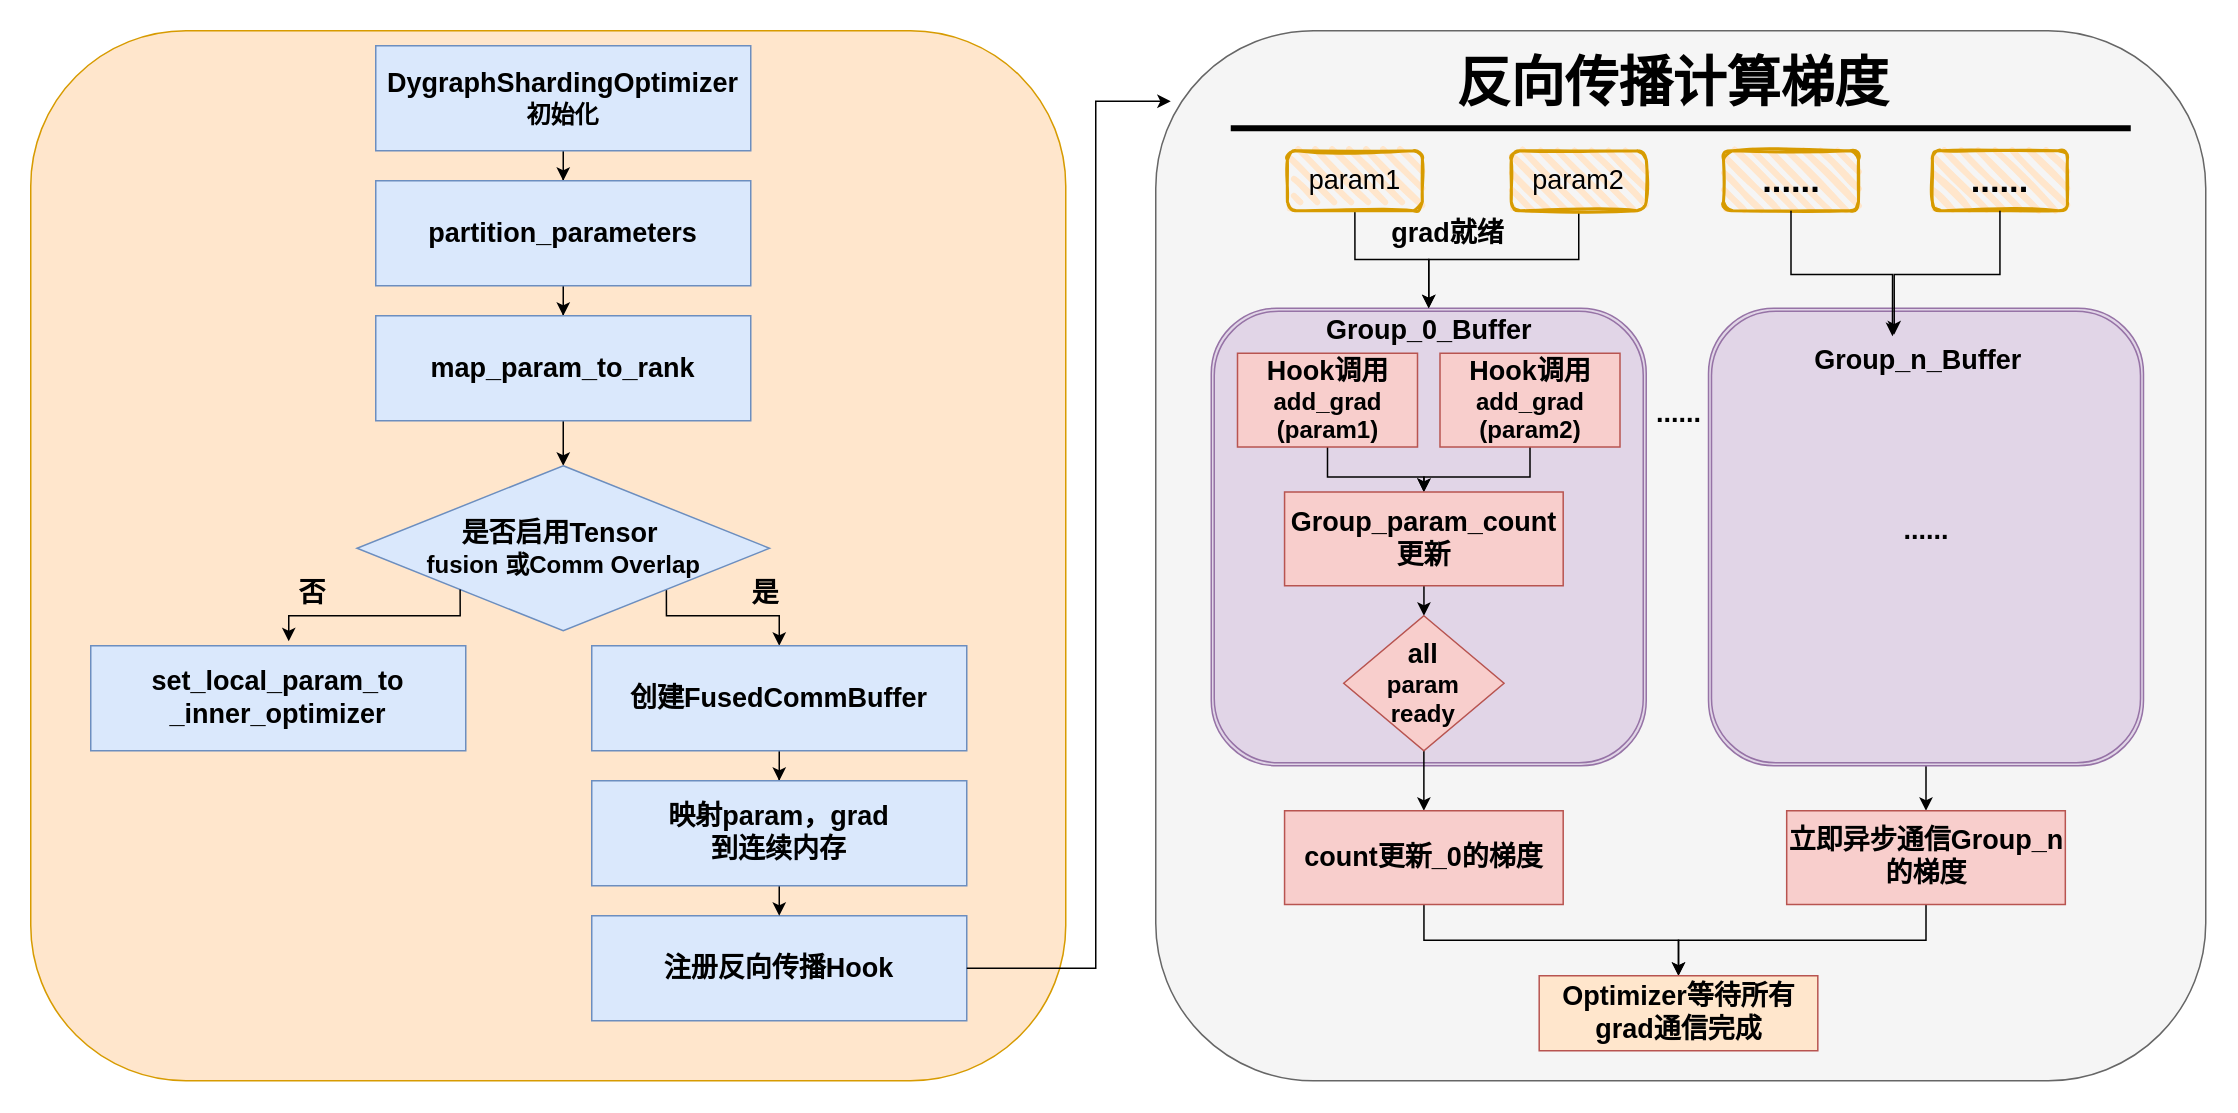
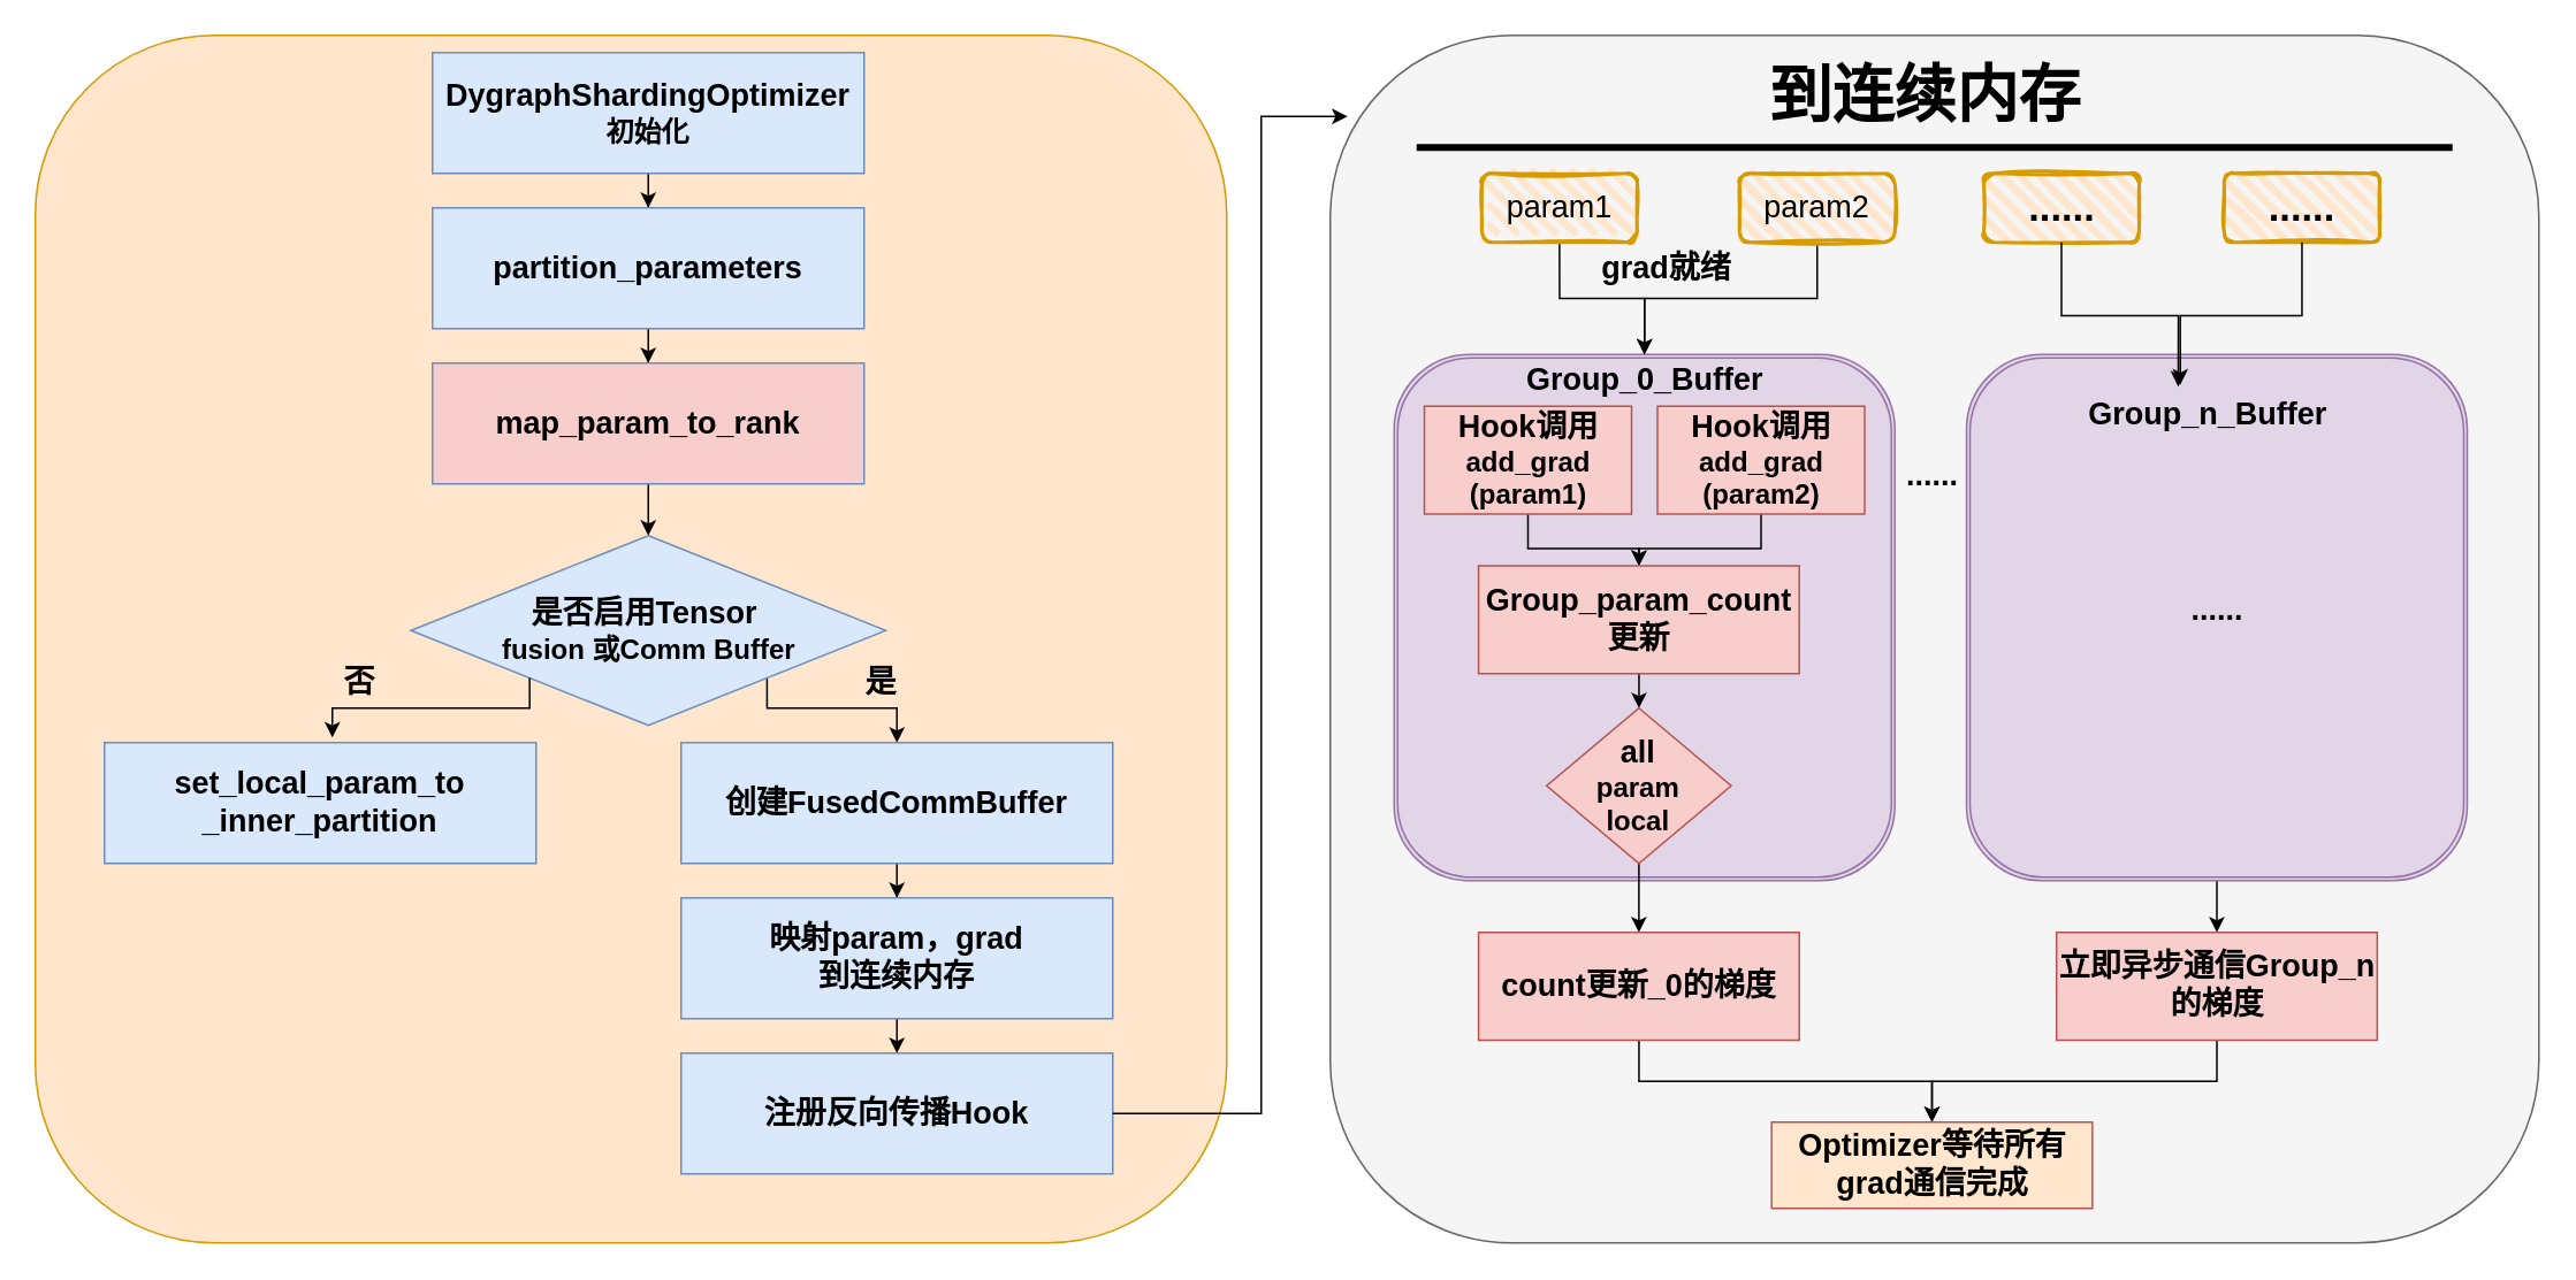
- <mxCell id="22" value="&lt;b&gt;&lt;font style=&quot;font-size: 36px;&quot;&gt;反向传播计算梯度&lt;/font&gt;&lt;/b&gt;" style="text;html=1;whiteSpace=wrap;strokeColor=none;fillColor=none;align=center;verticalAlign=middle;rounded=0;" vertex="1" parent="1"><mxGeometry x="965" y="40" width="300" height="30" as="geometry" /></mxCell>
+ <mxCell id="22" value="&lt;b&gt;&lt;font style=&quot;font-size: 36px;&quot;&gt;到连续内存&lt;/font&gt;&lt;/b&gt;" style="text;html=1;whiteSpace=wrap;strokeColor=none;fillColor=none;align=center;verticalAlign=middle;rounded=0;" vertex="1" parent="1"><mxGeometry x="965" y="40" width="300" height="30" as="geometry" /></mxCell>
- <mxCell id="9" value="&lt;span style=&quot;font-size: 18px;&quot;&gt;&lt;b&gt;map_param_to_rank&lt;/b&gt;&lt;/span&gt;" style="rounded=0;whiteSpace=wrap;html=1;fillColor=#dae8fc;strokeColor=#6c8ebf;" vertex="1" parent="1"><mxGeometry x="250" y="210" width="250" height="70" as="geometry" /></mxCell>
+ <mxCell id="9" value="&lt;span style=&quot;font-size: 18px;&quot;&gt;&lt;b&gt;map_param_to_rank&lt;/b&gt;&lt;/span&gt;" style="rounded=0;whiteSpace=wrap;html=1;fillColor=#f8cecc;strokeColor=#6c8ebf;" vertex="1" parent="1"><mxGeometry x="250" y="210" width="250" height="70" as="geometry" /></mxCell>
- <mxCell id="11" value="&lt;font style=&quot;font-size: 18px;&quot;&gt;&lt;b style=&quot;&quot;&gt;是否启用Tensor&amp;nbsp;&lt;/b&gt;&lt;/font&gt;&lt;div&gt;&lt;font size=&quot;3&quot;&gt;&lt;b&gt;fusion 或Comm Overlap&lt;/b&gt;&lt;/font&gt;&lt;/div&gt;" style="rhombus;whiteSpace=wrap;html=1;fillColor=#dae8fc;strokeColor=#6c8ebf;rounded=0;" vertex="1" parent="1"><mxGeometry x="237.5" y="310" width="275" height="110" as="geometry" /></mxCell>
+ <mxCell id="11" value="&lt;font style=&quot;font-size: 18px;&quot;&gt;&lt;b style=&quot;&quot;&gt;是否启用Tensor&amp;nbsp;&lt;/b&gt;&lt;/font&gt;&lt;div&gt;&lt;font size=&quot;3&quot;&gt;&lt;b&gt;fusion 或Comm Buffer&lt;/b&gt;&lt;/font&gt;&lt;/div&gt;" style="rhombus;whiteSpace=wrap;html=1;fillColor=#dae8fc;strokeColor=#6c8ebf;rounded=0;" vertex="1" parent="1"><mxGeometry x="237.5" y="310" width="275" height="110" as="geometry" /></mxCell>
- <mxCell id="47" value="&lt;font style=&quot;font-size: 18px;&quot;&gt;&lt;b&gt;all&lt;/b&gt;&lt;/font&gt;&lt;div&gt;&lt;font size=&quot;3&quot;&gt;&lt;b&gt;param&lt;/b&gt;&lt;/font&gt;&lt;/div&gt;&lt;div&gt;&lt;font size=&quot;3&quot;&gt;&lt;b&gt;ready&lt;/b&gt;&lt;/font&gt;&lt;/div&gt;" style="rhombus;whiteSpace=wrap;html=1;fillColor=#f8cecc;strokeColor=#b85450;rounded=0;" vertex="1" parent="1"><mxGeometry x="895.32" y="410" width="106.87" height="90" as="geometry" /></mxCell>
+ <mxCell id="47" value="&lt;font style=&quot;font-size: 18px;&quot;&gt;&lt;b&gt;all&lt;/b&gt;&lt;/font&gt;&lt;div&gt;&lt;font size=&quot;3&quot;&gt;&lt;b&gt;param&lt;/b&gt;&lt;/font&gt;&lt;/div&gt;&lt;div&gt;&lt;font size=&quot;3&quot;&gt;&lt;b&gt;local&lt;/b&gt;&lt;/font&gt;&lt;/div&gt;" style="rhombus;whiteSpace=wrap;html=1;fillColor=#f8cecc;strokeColor=#b85450;rounded=0;" vertex="1" parent="1"><mxGeometry x="895.32" y="410" width="106.87" height="90" as="geometry" /></mxCell>
- <mxCell id="12" value="&lt;span style=&quot;font-size: 18px;&quot;&gt;&lt;b&gt;set_local_param_to&lt;/b&gt;&lt;/span&gt;&lt;div&gt;&lt;span style=&quot;font-size: 18px;&quot;&gt;&lt;b&gt;_inner_optimizer&lt;/b&gt;&lt;/span&gt;&lt;/div&gt;" style="rounded=0;whiteSpace=wrap;html=1;fillColor=#dae8fc;strokeColor=#6c8ebf;" vertex="1" parent="1"><mxGeometry x="60" y="430" width="250" height="70" as="geometry" /></mxCell>
+ <mxCell id="12" value="&lt;span style=&quot;font-size: 18px;&quot;&gt;&lt;b&gt;set_local_param_to&lt;/b&gt;&lt;/span&gt;&lt;div&gt;&lt;span style=&quot;font-size: 18px;&quot;&gt;&lt;b&gt;_inner_partition&lt;/b&gt;&lt;/span&gt;&lt;/div&gt;" style="rounded=0;whiteSpace=wrap;html=1;fillColor=#dae8fc;strokeColor=#6c8ebf;" vertex="1" parent="1"><mxGeometry x="60" y="430" width="250" height="70" as="geometry" /></mxCell>
